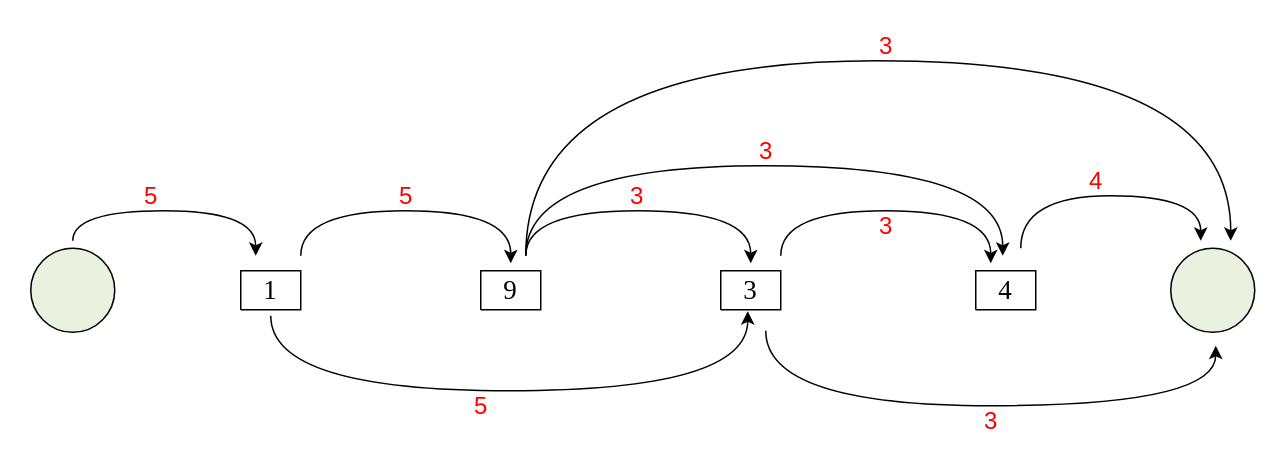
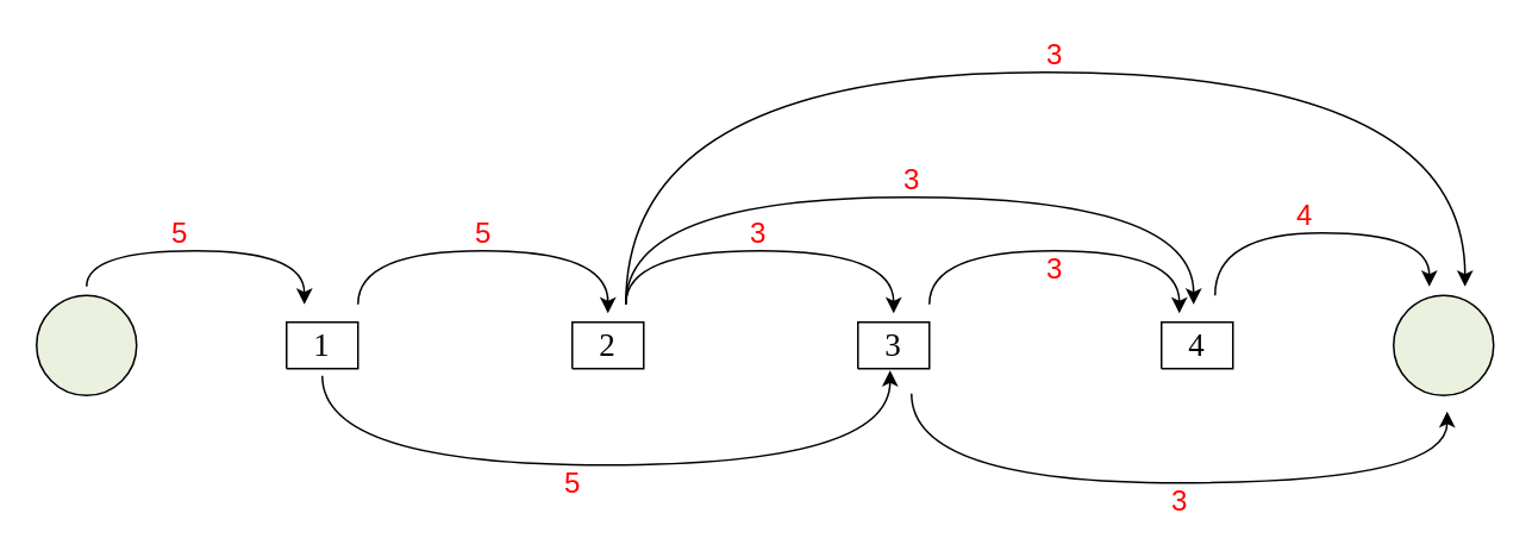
- <mxCell id="7" value="&lt;font style=&quot;font-size:18px;font-family:Calibri;color:#000000;direction:ltr;letter-spacing:0px;line-height:120%;opacity:1&quot;&gt;9&lt;br/&gt;&lt;/font&gt;" style="verticalAlign=middle;align=center;vsdxID=4;fillColor=#FFFFFF;gradientColor=none;shape=stencil(nZBLDoAgDERP0z3SIyjew0SURgSD+Lu9kMZoXLhwN9O+tukAlrNpJg1SzDH4QW/URgNYgZTkjA4UkwJUgGXng+6DX1zLfmoymdXo17xh5zmRJ6Q42BWCfc2oJfdAr+Yv+AP9Cb7OJ3H/2JG1HNGz/84klThPVCc=);labelBackgroundColor=none;rounded=0;html=1;whiteSpace=wrap;" vertex="1" parent="1"><mxGeometry x="320" y="180" width="40" height="26" as="geometry" /></mxCell>
+ <mxCell id="7" value="&lt;font style=&quot;font-size:18px;font-family:Calibri;color:#000000;direction:ltr;letter-spacing:0px;line-height:120%;opacity:1&quot;&gt;2&lt;br/&gt;&lt;/font&gt;" style="verticalAlign=middle;align=center;vsdxID=4;fillColor=#FFFFFF;gradientColor=none;shape=stencil(nZBLDoAgDERP0z3SIyjew0SURgSD+Lu9kMZoXLhwN9O+tukAlrNpJg1SzDH4QW/URgNYgZTkjA4UkwJUgGXng+6DX1zLfmoymdXo17xh5zmRJ6Q42BWCfc2oJfdAr+Yv+AP9Cb7OJ3H/2JG1HNGz/84klThPVCc=);labelBackgroundColor=none;rounded=0;html=1;whiteSpace=wrap;" vertex="1" parent="1"><mxGeometry x="320" y="180" width="40" height="26" as="geometry" /></mxCell>
